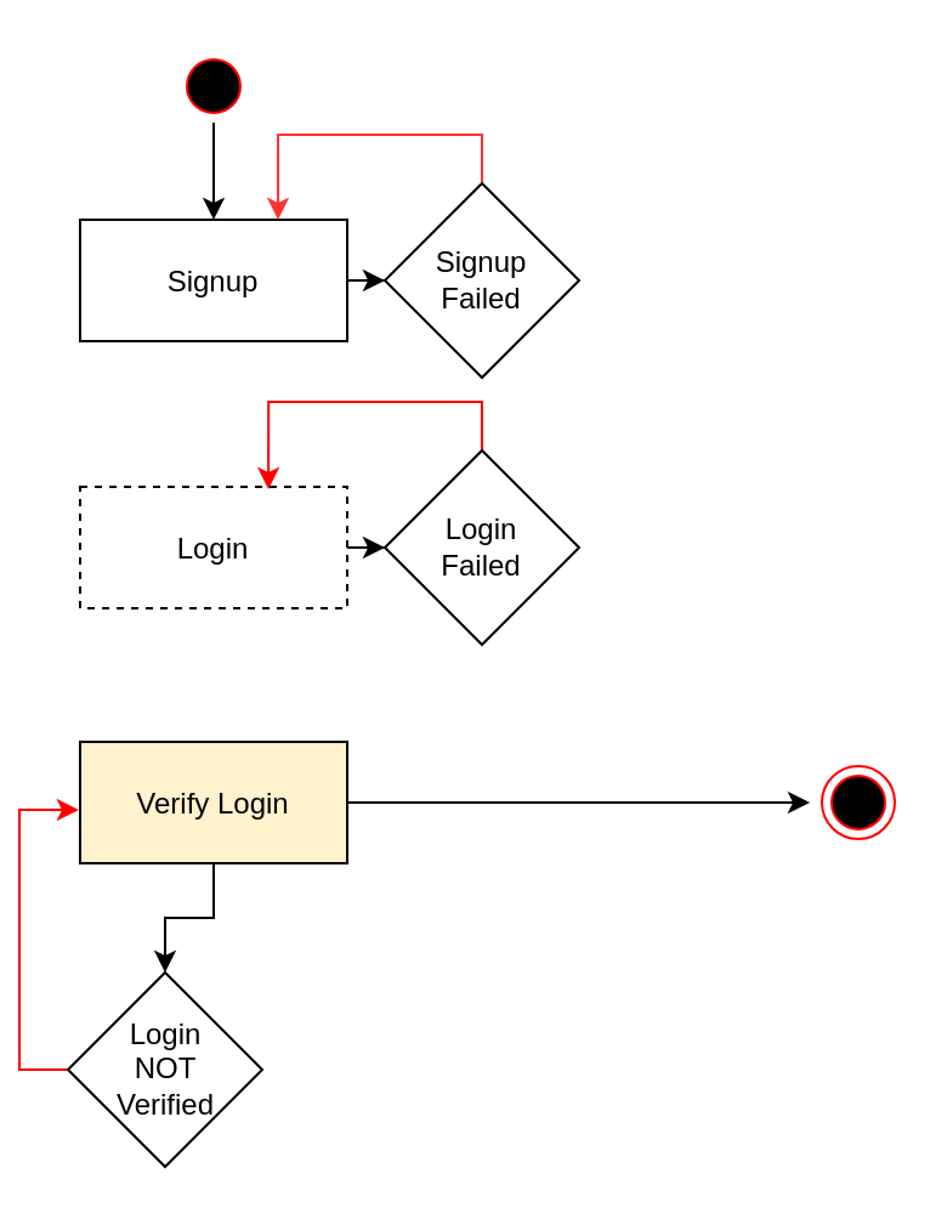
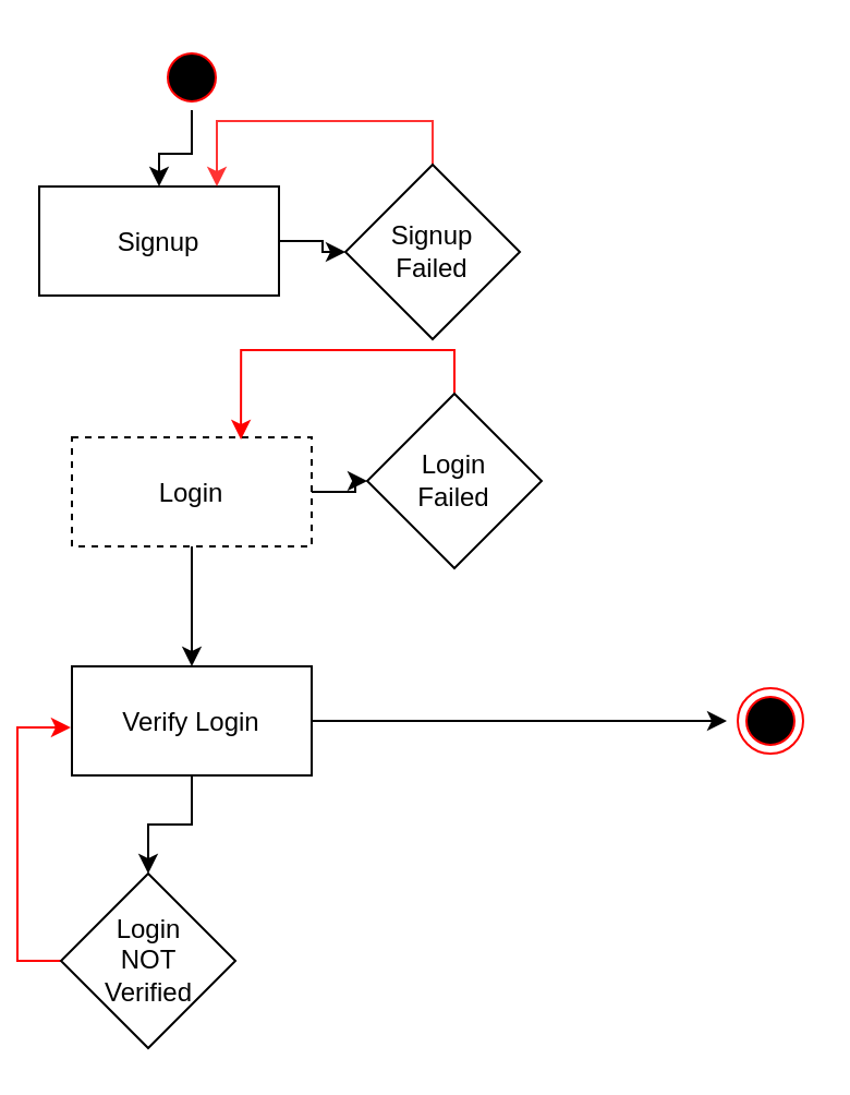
- <mxCell id="6" value="Signup" style="" parent="1" vertex="1"><mxGeometry x="25.5" y="90" width="110" height="50" as="geometry" /></mxCell>
+ <mxCell id="6" value="Signup" style="" parent="1" vertex="1"><mxGeometry x="10.5" y="85" width="110" height="50" as="geometry" /></mxCell>
- <mxCell id="15" value="&lt;div&gt;Login&lt;/div&gt;&lt;div&gt;Failed&lt;br&gt;&lt;/div&gt;" style="rhombus;whiteSpace=wrap;html=1;fillColor=rgb(255, 255, 255);" parent="1" vertex="1"><mxGeometry x="151" y="185" width="80" height="80" as="geometry" /></mxCell>
+ <mxCell id="15" value="&lt;div&gt;Login&lt;/div&gt;&lt;div&gt;Failed&lt;br&gt;&lt;/div&gt;" style="rhombus;whiteSpace=wrap;html=1;fillColor=rgb(255, 255, 255);" parent="1" vertex="1"><mxGeometry x="161" y="180" width="80" height="80" as="geometry" /></mxCell>
+ <mxCell id="7" value="" style="edgeStyle=orthogonalEdgeStyle;rounded=0;orthogonalLoop=1;jettySize=auto;html=1;" parent="1" source="9" target="11" edge="1"><mxGeometry relative="1" as="geometry" /></mxCell>
- <mxCell id="11" value="Verify Login" style="fillColor=#fff2cc;" parent="1" vertex="1"><mxGeometry x="25.5" y="305" width="110" height="50" as="geometry" /></mxCell>
+ <mxCell id="11" value="Verify Login" style="" parent="1" vertex="1"><mxGeometry x="25.5" y="305" width="110" height="50" as="geometry" /></mxCell>
